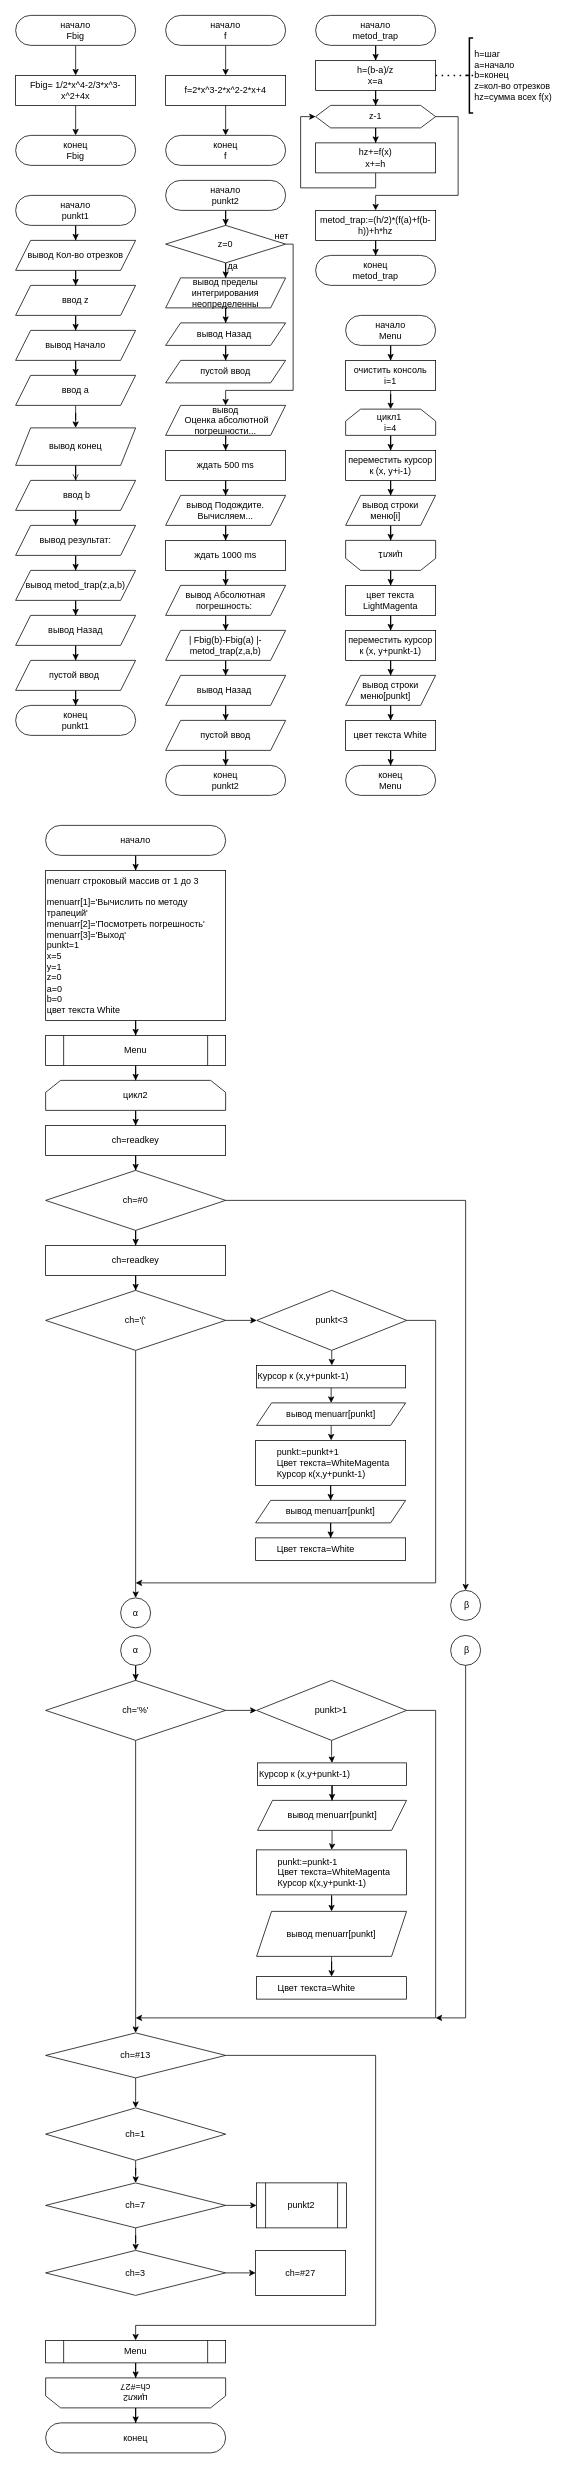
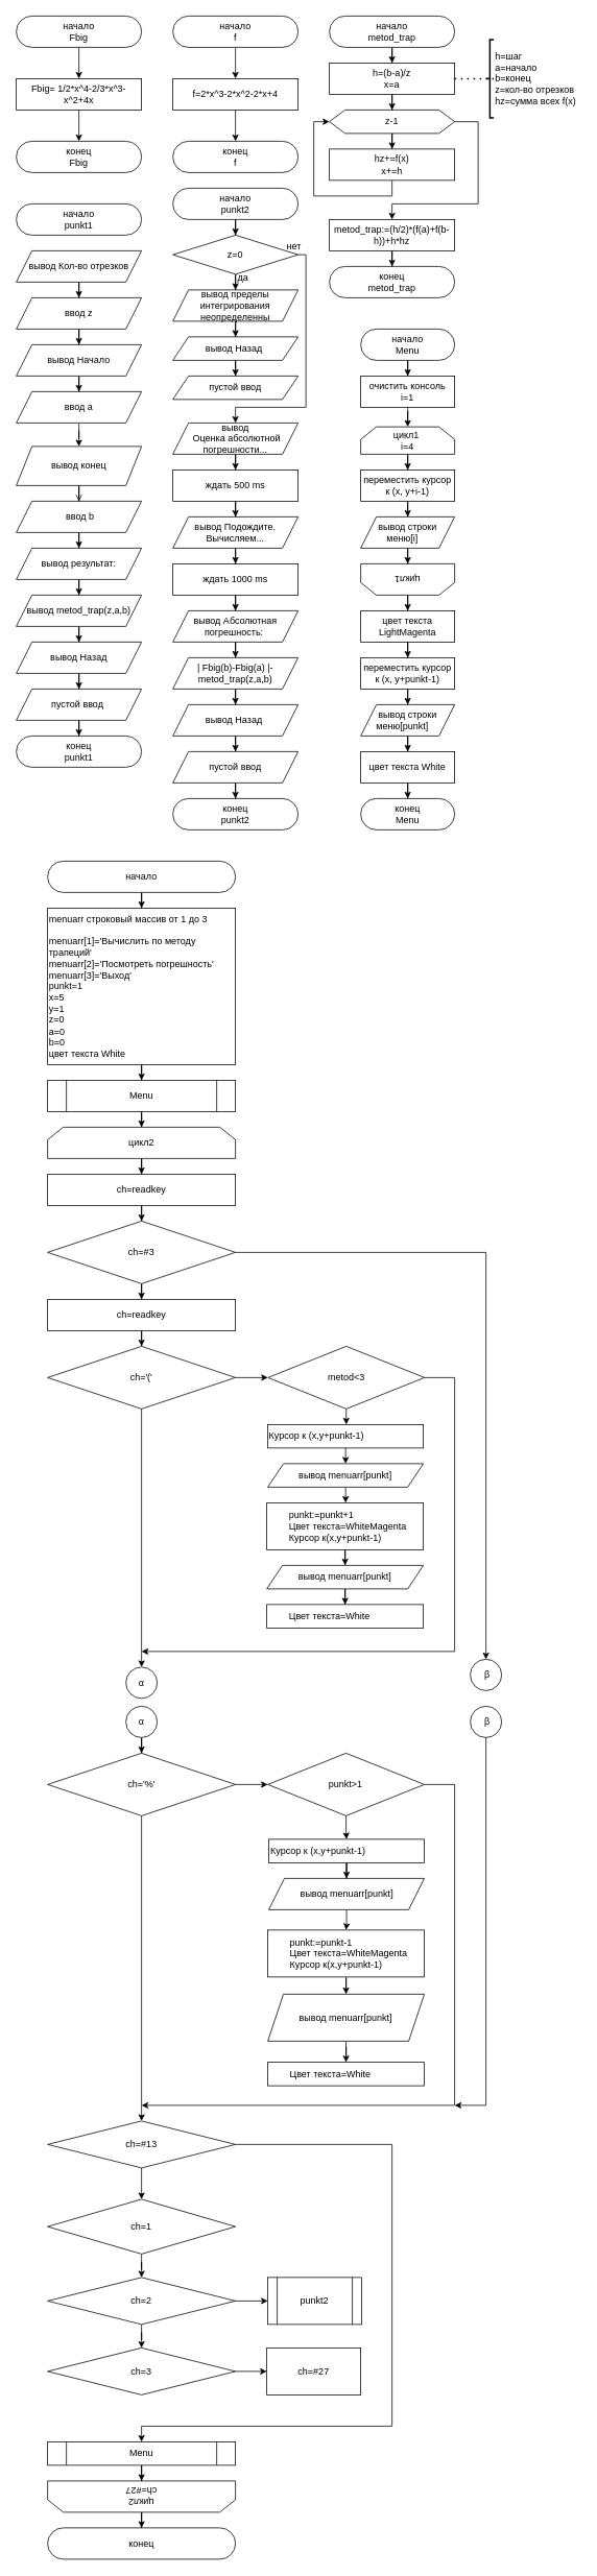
- <mxCell id="29" style="edgeStyle=orthogonalEdgeStyle;rounded=0;orthogonalLoop=1;jettySize=auto;html=1;entryX=0.5;entryY=0;entryDx=0;entryDy=0;" parent="1" source="30" target="42" edge="1"><mxGeometry relative="1" as="geometry" /></mxCell>
- <mxCell id="115" value="ch=#0" style="rhombus;whiteSpace=wrap;html=1;" parent="1" vertex="1"><mxGeometry x="60" y="1560" width="240" height="80" as="geometry" /></mxCell>
+ <mxCell id="115" value="ch=#3" style="rhombus;whiteSpace=wrap;html=1;" parent="1" vertex="1"><mxGeometry x="60" y="1560" width="240" height="80" as="geometry" /></mxCell>
- <mxCell id="126" value="punkt&amp;lt;3" style="rhombus;whiteSpace=wrap;html=1;" vertex="1" parent="1"><mxGeometry x="341.5" y="1720" width="200" height="80" as="geometry" /></mxCell>
+ <mxCell id="126" value="metod&amp;lt;3" style="rhombus;whiteSpace=wrap;html=1;" vertex="1" parent="1"><mxGeometry x="341.5" y="1720" width="200" height="80" as="geometry" /></mxCell>
- <mxCell id="156" value="ch=7" style="rhombus;whiteSpace=wrap;html=1;" vertex="1" parent="1"><mxGeometry x="60" y="2910" width="240" height="60" as="geometry" /></mxCell>
+ <mxCell id="156" value="ch=2" style="rhombus;whiteSpace=wrap;html=1;" vertex="1" parent="1"><mxGeometry x="60" y="2910" width="240" height="60" as="geometry" /></mxCell>
